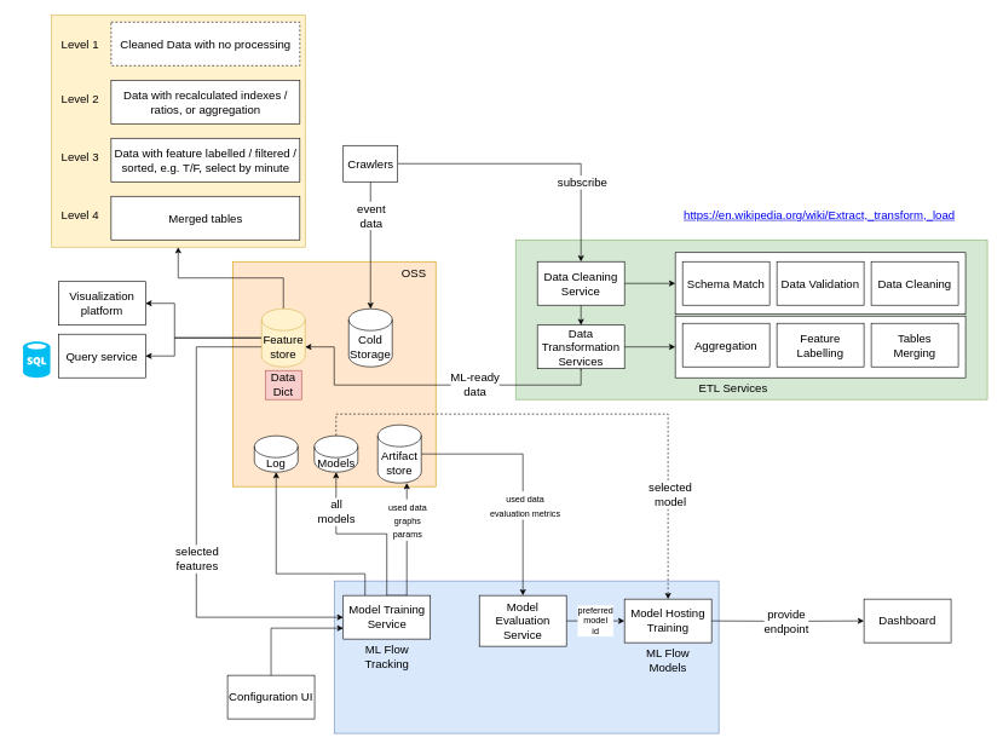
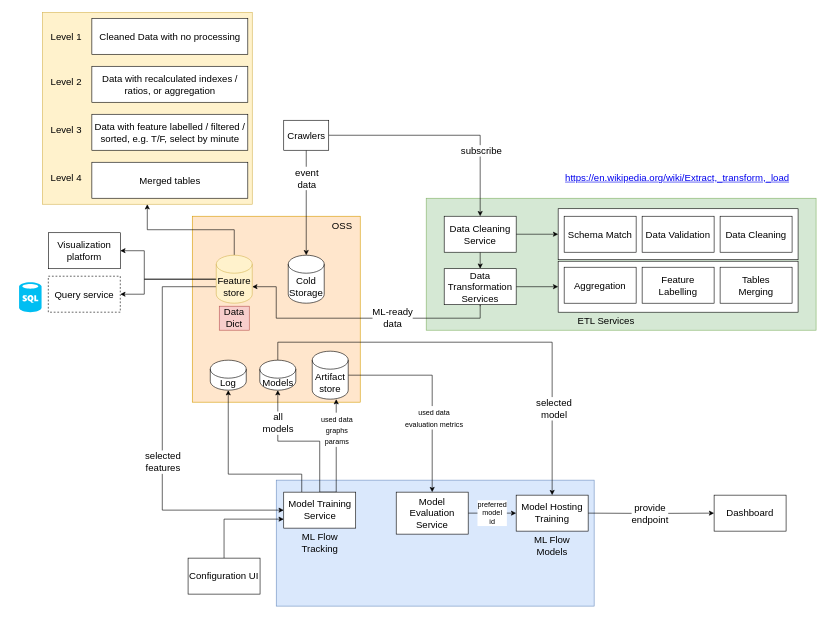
- <mxCell id="53" value="Cleaned Data with no processing" style="rounded=0;whiteSpace=wrap;html=1;fontSize=16;dashed=1;" vertex="1" parent="1"><mxGeometry x="152.6" y="30" width="260" height="60" as="geometry" /></mxCell>
+ <mxCell id="53" value="Cleaned Data with no processing" style="rounded=0;whiteSpace=wrap;html=1;fontSize=16;" vertex="1" parent="1"><mxGeometry x="152.6" y="30" width="260" height="60" as="geometry" /></mxCell>
- <mxCell id="68" value="Query service" style="rounded=0;whiteSpace=wrap;html=1;fontSize=16;" vertex="1" parent="1"><mxGeometry x="80" y="460" width="120" height="60" as="geometry" /></mxCell>
+ <mxCell id="68" value="Query service" style="rounded=0;whiteSpace=wrap;html=1;fontSize=16;dashed=1;" vertex="1" parent="1"><mxGeometry x="80" y="460" width="120" height="60" as="geometry" /></mxCell>
- <mxCell id="45" style="edgeStyle=orthogonalEdgeStyle;rounded=0;orthogonalLoop=1;jettySize=auto;html=1;exitX=0.5;exitY=0;exitDx=0;exitDy=0;exitPerimeter=0;fontSize=12;dashed=1;" edge="1" parent="1" source="47" target="41"><mxGeometry relative="1" as="geometry"><Array as="points"><mxPoint x="463" y="570" /><mxPoint x="920" y="570" /></Array></mxGeometry></mxCell>
+ <mxCell id="45" style="edgeStyle=orthogonalEdgeStyle;rounded=0;orthogonalLoop=1;jettySize=auto;html=1;exitX=0.5;exitY=0;exitDx=0;exitDy=0;exitPerimeter=0;fontSize=12;" edge="1" parent="1" source="47" target="41"><mxGeometry relative="1" as="geometry"><Array as="points"><mxPoint x="463" y="570" /><mxPoint x="920" y="570" /></Array></mxGeometry></mxCell>
